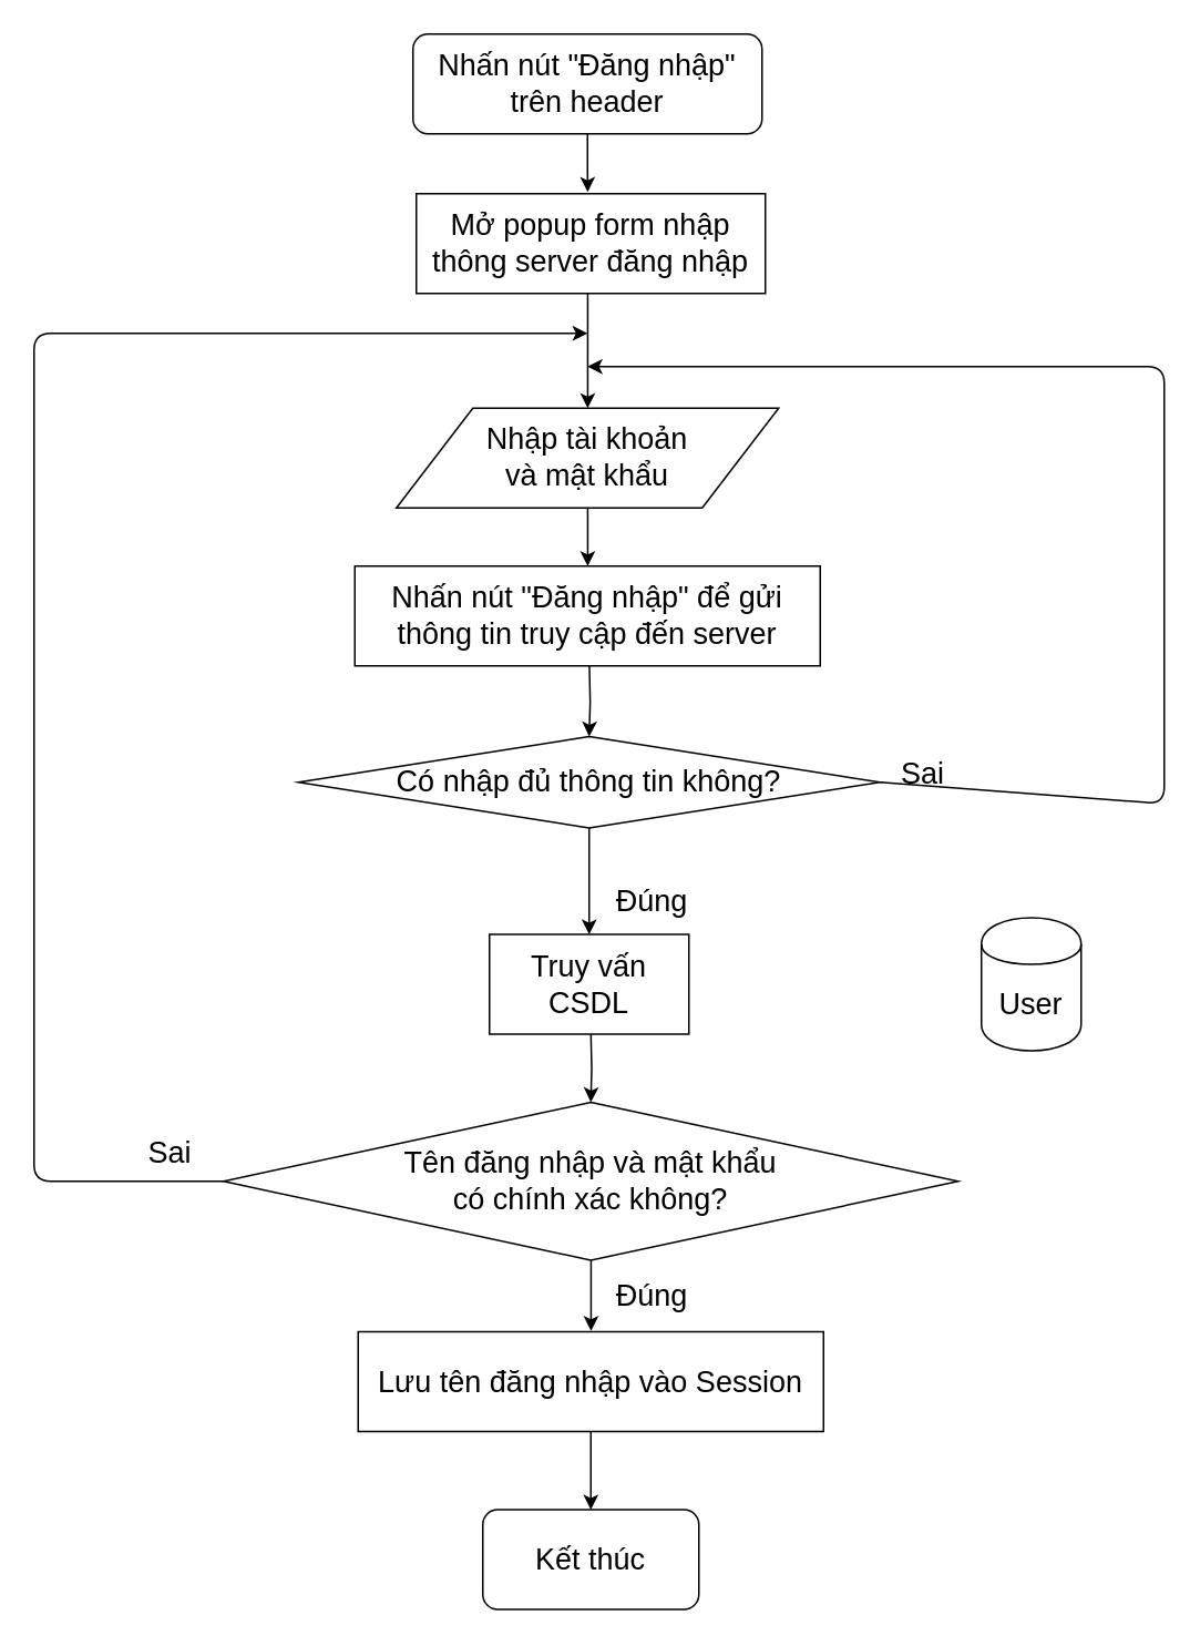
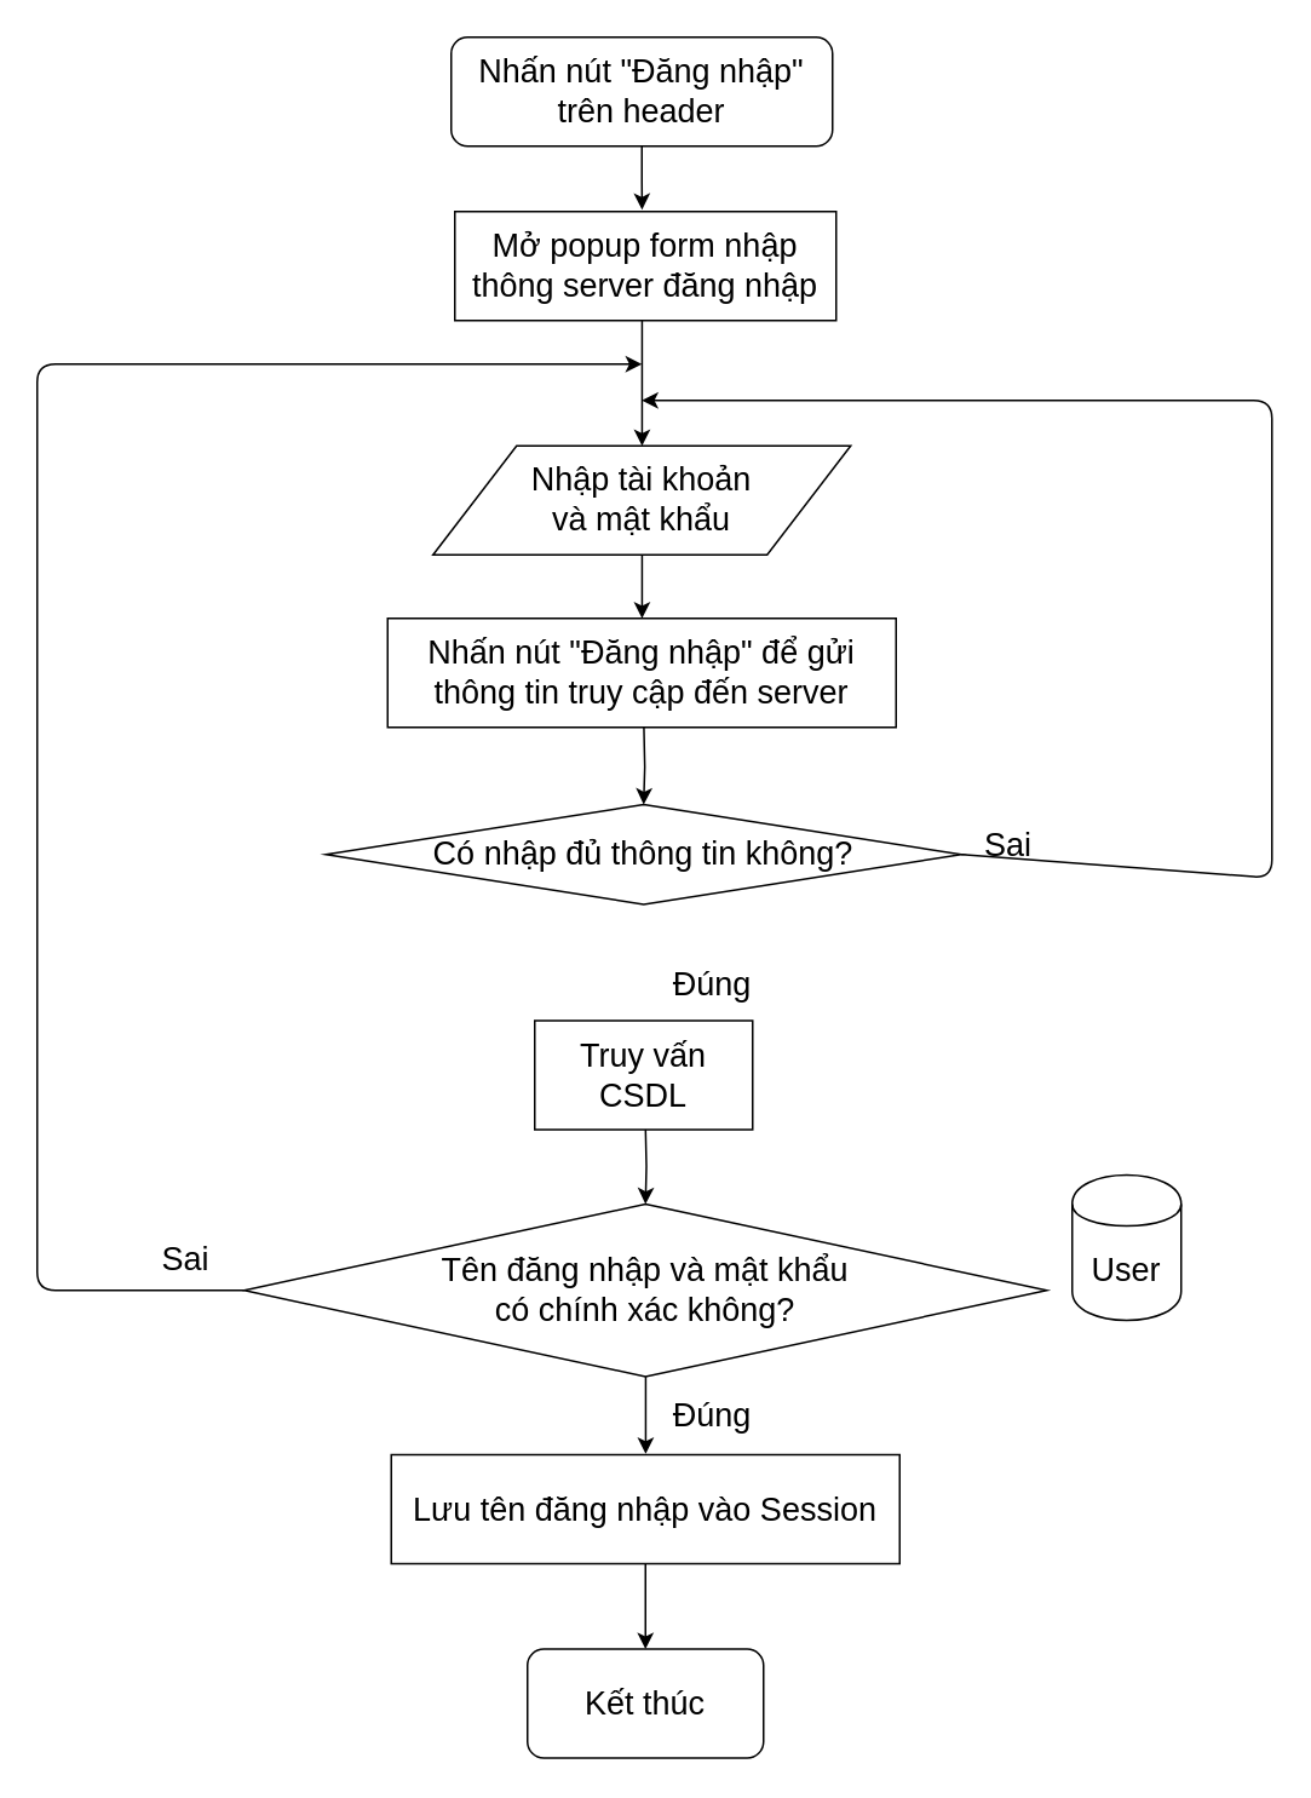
- <mxCell id="8" value="" style="edgeStyle=orthogonalEdgeStyle;rounded=0;orthogonalLoop=1;jettySize=auto;html=1;fontSize=18;" edge="1" parent="1" source="9" target="25"><mxGeometry relative="1" as="geometry" /></mxCell>
- <mxCell id="24" value="User" style="shape=cylinder;whiteSpace=wrap;html=1;boundedLbl=1;backgroundOutline=1;fontSize=18;" vertex="1" parent="1"><mxGeometry x="590" y="551.5" width="60" height="80" as="geometry" /></mxCell>
+ <mxCell id="24" value="User" style="shape=cylinder;whiteSpace=wrap;html=1;boundedLbl=1;backgroundOutline=1;fontSize=18;" vertex="1" parent="1"><mxGeometry x="590" y="646.5" width="60" height="80" as="geometry" /></mxCell>
